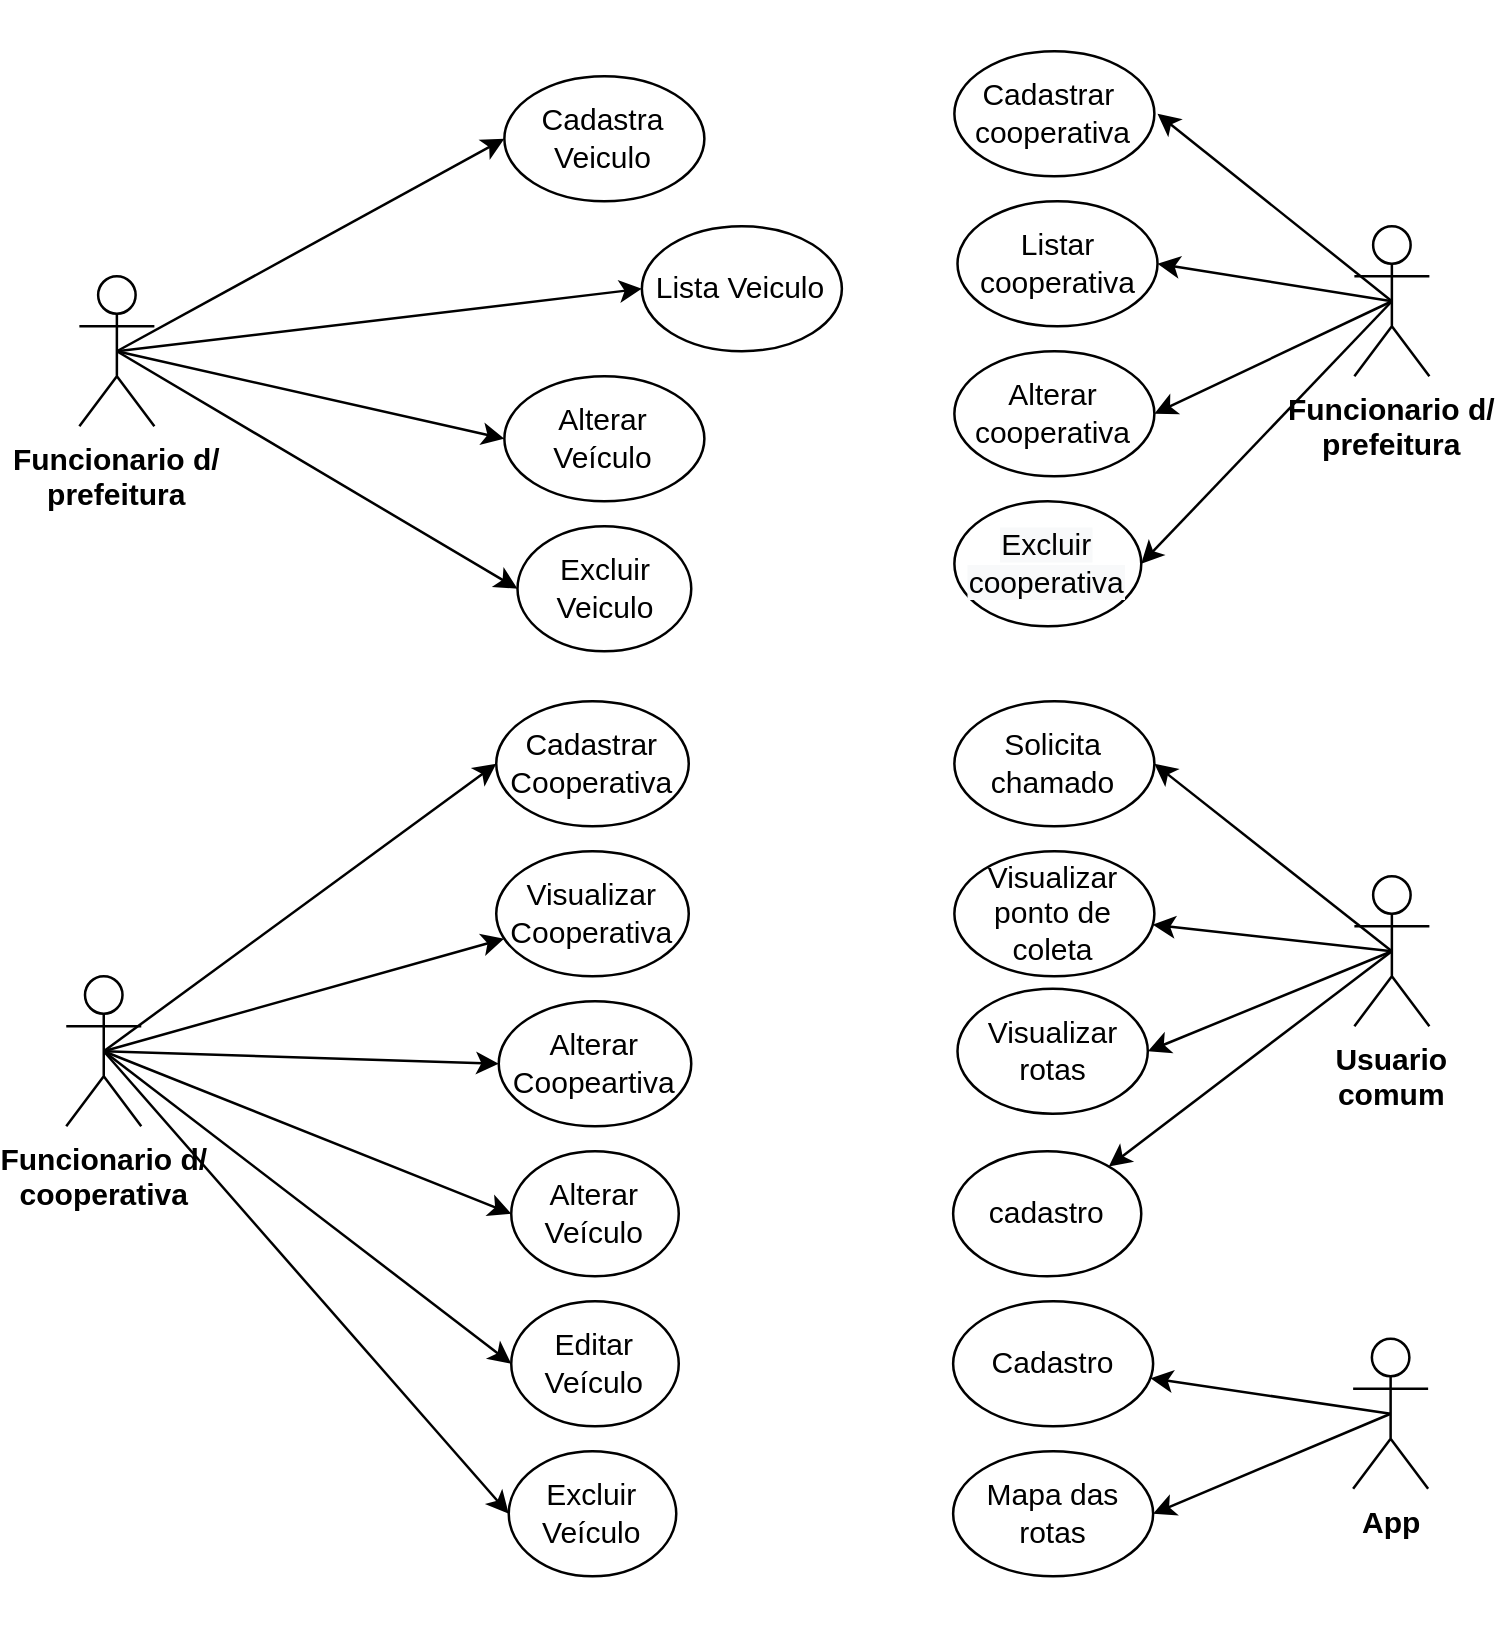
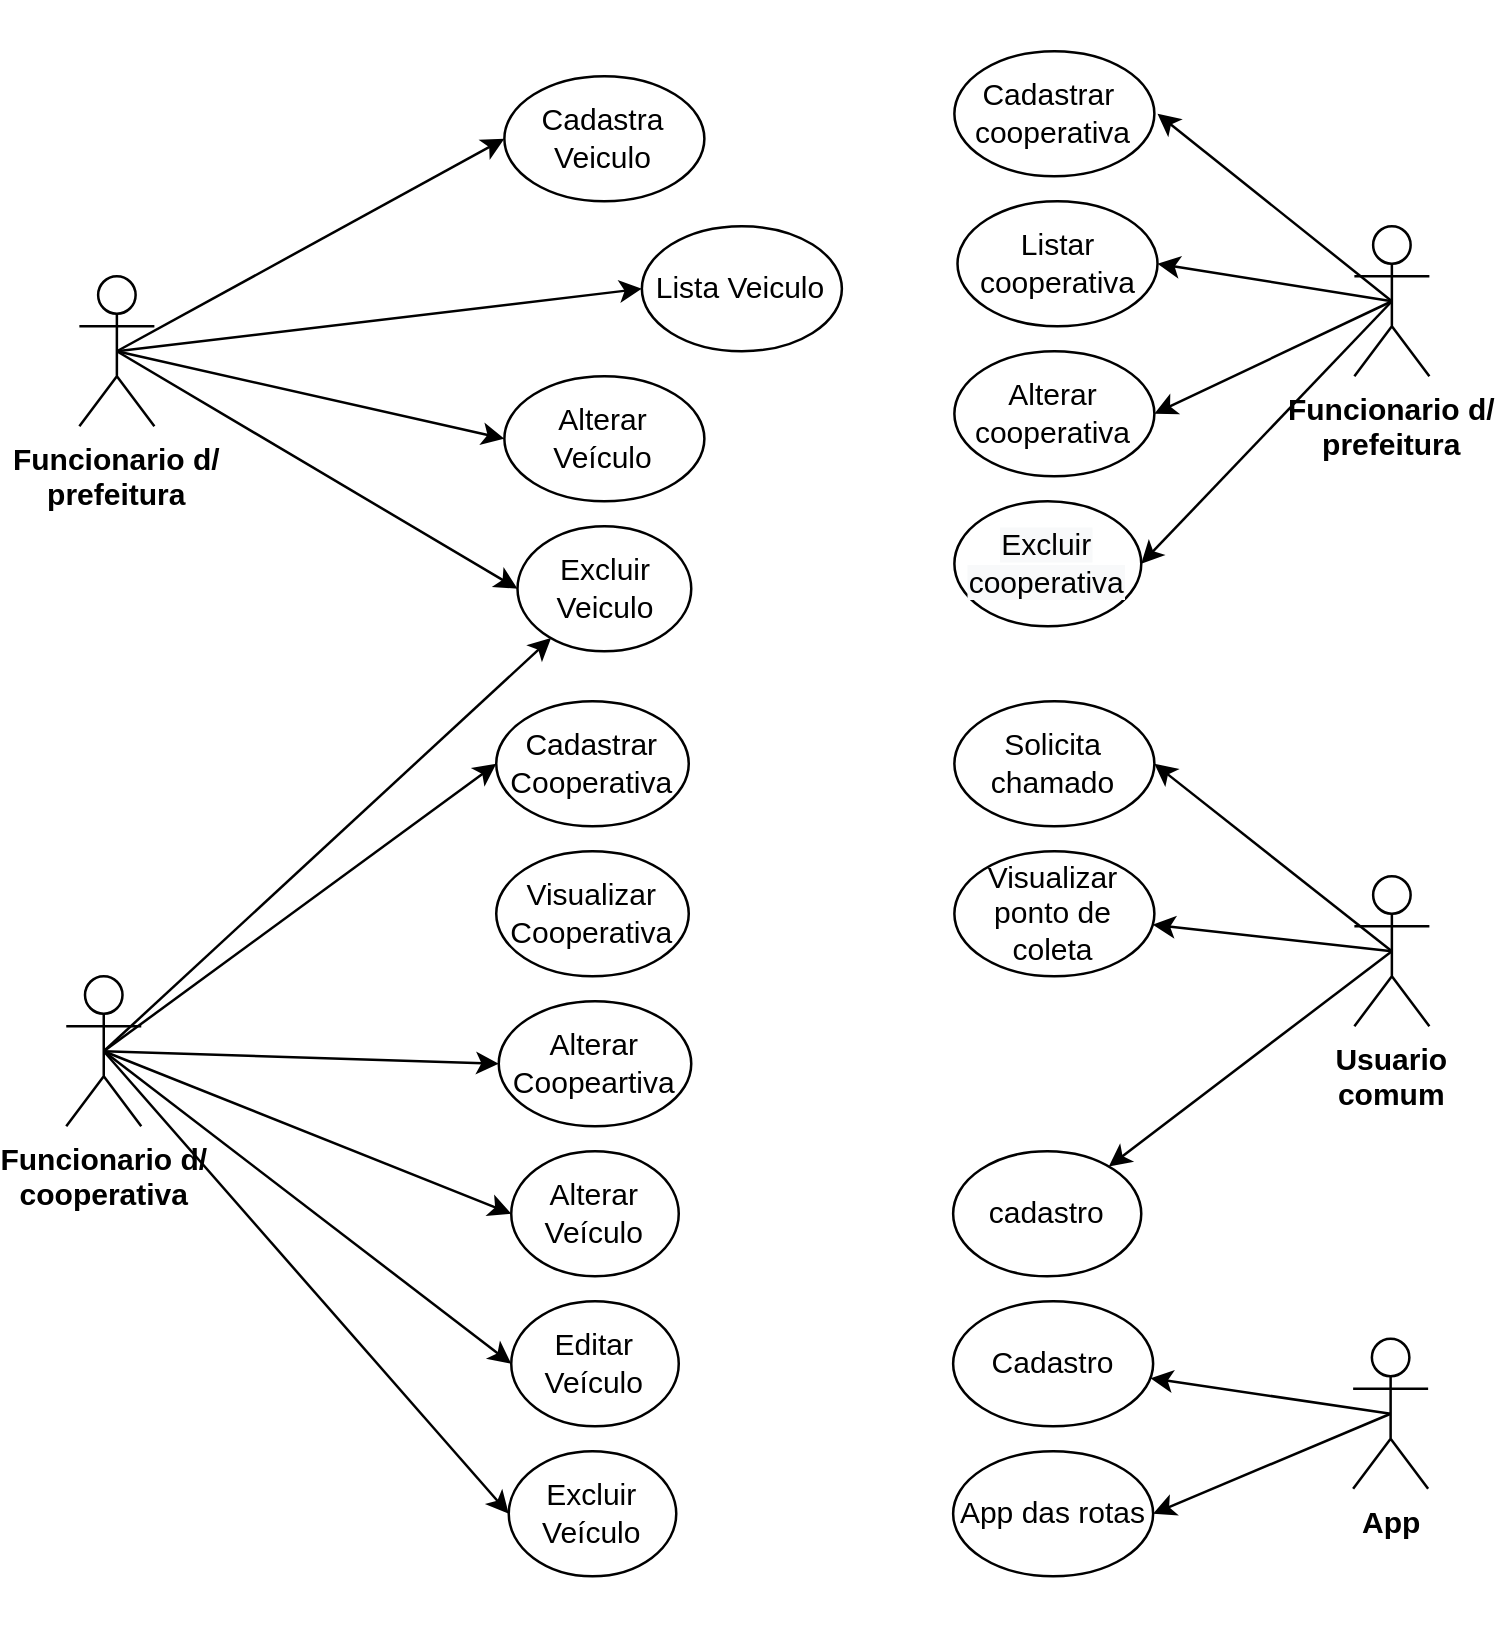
- <mxCell id="8" style="rounded=0;orthogonalLoop=1;jettySize=auto;html=1;exitX=0.5;exitY=0.5;exitDx=0;exitDy=0;exitPerimeter=0;" parent="1" source="14" target="15" edge="1"><mxGeometry relative="1" as="geometry" /></mxCell>
+ <mxCell id="8" style="rounded=0;orthogonalLoop=1;jettySize=auto;html=1;exitX=0.5;exitY=0.5;exitDx=0;exitDy=0;exitPerimeter=0;" parent="1" source="14" target="33" edge="1"><mxGeometry relative="1" as="geometry" /></mxCell>
- <mxCell id="4" style="rounded=0;orthogonalLoop=1;jettySize=auto;html=1;entryX=1;entryY=0.5;entryDx=0;entryDy=0;exitX=0.5;exitY=0.5;exitDx=0;exitDy=0;exitPerimeter=0;" parent="1" source="5" target="18" edge="1"><mxGeometry relative="1" as="geometry" /></mxCell>
- <mxCell id="18" value="Visualizar rotas" style="ellipse;whiteSpace=wrap;html=1;" parent="1" vertex="1"><mxGeometry x="376.5" y="395" width="76.12" height="50" as="geometry" /></mxCell>
- <mxCell id="26" value="Mapa das rotas" style="ellipse;whiteSpace=wrap;html=1;" parent="1" vertex="1"><mxGeometry x="374.75" y="580" width="80" height="50" as="geometry" /></mxCell>
+ <mxCell id="26" value="App das rotas" style="ellipse;whiteSpace=wrap;html=1;" parent="1" vertex="1"><mxGeometry x="374.75" y="580" width="80" height="50" as="geometry" /></mxCell>
